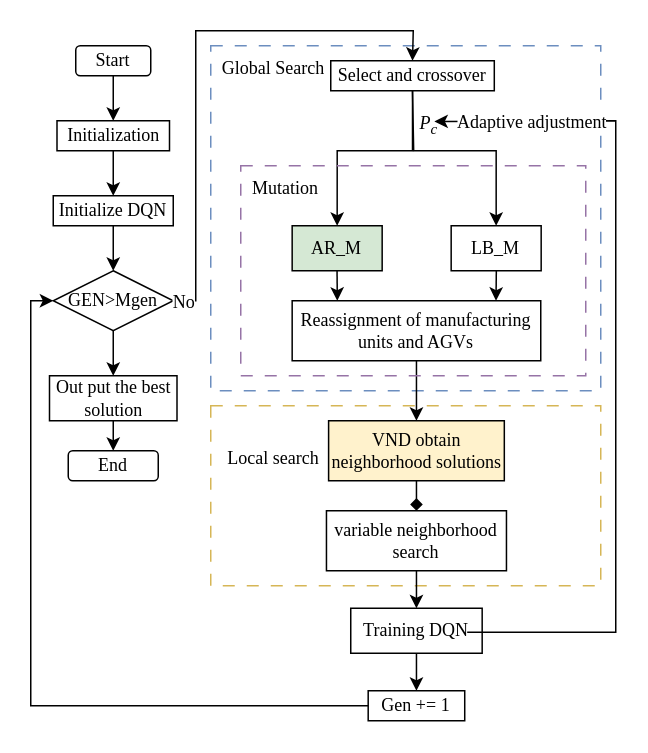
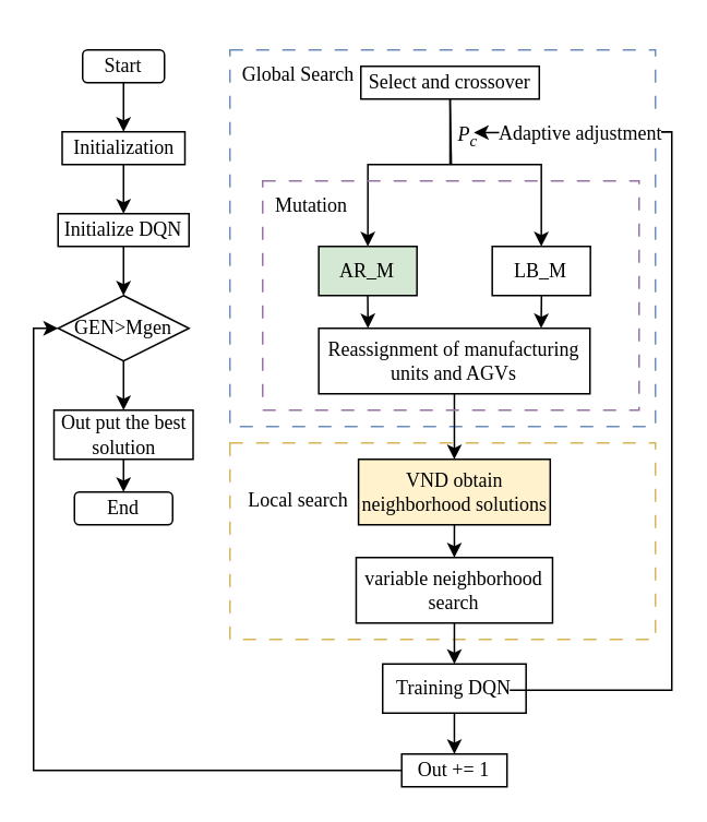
- <mxCell id="14" value="" style="endArrow=classic;html=1;rounded=0;exitX=1;exitY=0.5;exitDx=0;exitDy=0;entryX=0.5;entryY=0;entryDx=0;entryDy=0;fontFamily=Times New Roman;fontSize=12;" edge="1" parent="1" source="6" target="8"><mxGeometry width="50" height="50" relative="1" as="geometry"><mxPoint x="22.5" y="327.5" as="sourcePoint" /><mxPoint x="312.5" y="42.5" as="targetPoint" /><Array as="points"><mxPoint x="130" y="200" /><mxPoint x="130" y="20" /><mxPoint x="275" y="20" /></Array></mxGeometry></mxCell>
- <mxCell id="15" value="No" style="edgeLabel;html=1;align=center;verticalAlign=middle;resizable=0;points=[];fontFamily=Times New Roman;fontSize=12;" vertex="1" connectable="0" parent="14"><mxGeometry x="-0.932" relative="1" as="geometry"><mxPoint x="-6" as="offset" /></mxGeometry></mxCell>
- <mxCell id="18" value="" style="endArrow=diamond;html=1;rounded=0;exitX=0.5;exitY=1;exitDx=0;exitDy=0;entryX=0.5;entryY=0;entryDx=0;entryDy=0;fontFamily=Times New Roman;fontSize=12;" edge="1" parent="1" source="16" target="40"><mxGeometry width="50" height="50" relative="1" as="geometry"><mxPoint x="365.28" y="350" as="sourcePoint" /><mxPoint x="275.28" y="365" as="targetPoint" /></mxGeometry></mxCell>
+ <mxCell id="18" value="" style="endArrow=classic;html=1;rounded=0;exitX=0.5;exitY=1;exitDx=0;exitDy=0;entryX=0.5;entryY=0;entryDx=0;entryDy=0;fontFamily=Times New Roman;fontSize=12;" edge="1" parent="1" source="16" target="40"><mxGeometry width="50" height="50" relative="1" as="geometry"><mxPoint x="365.28" y="350" as="sourcePoint" /><mxPoint x="275.28" y="365" as="targetPoint" /></mxGeometry></mxCell>
- <mxCell id="19" value="Gen += 1" style="rounded=0;whiteSpace=wrap;html=1;fontFamily=Times New Roman;fontSize=12;" vertex="1" parent="1"><mxGeometry x="244.96" y="460" width="64.36" height="20" as="geometry" /></mxCell>
+ <mxCell id="19" value="Out += 1" style="rounded=0;whiteSpace=wrap;html=1;fontFamily=Times New Roman;fontSize=12;" vertex="1" parent="1"><mxGeometry x="244.96" y="460" width="64.36" height="20" as="geometry" /></mxCell>
